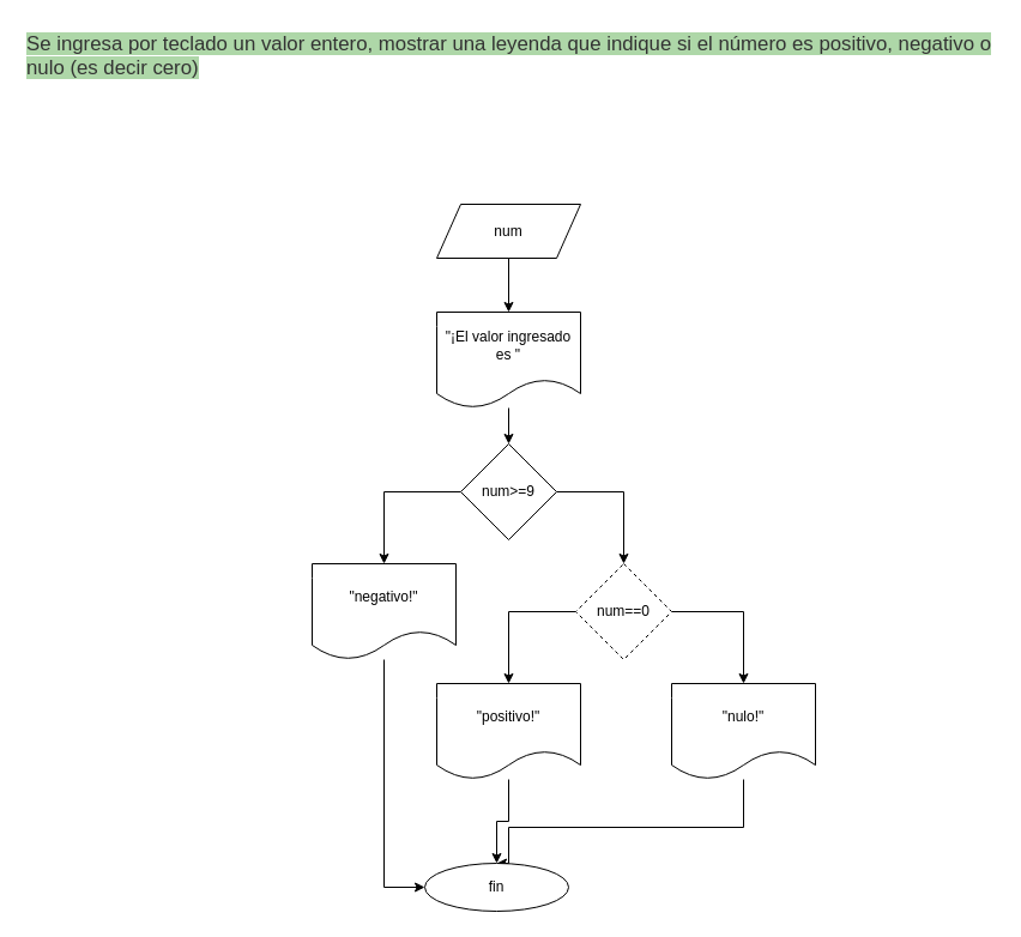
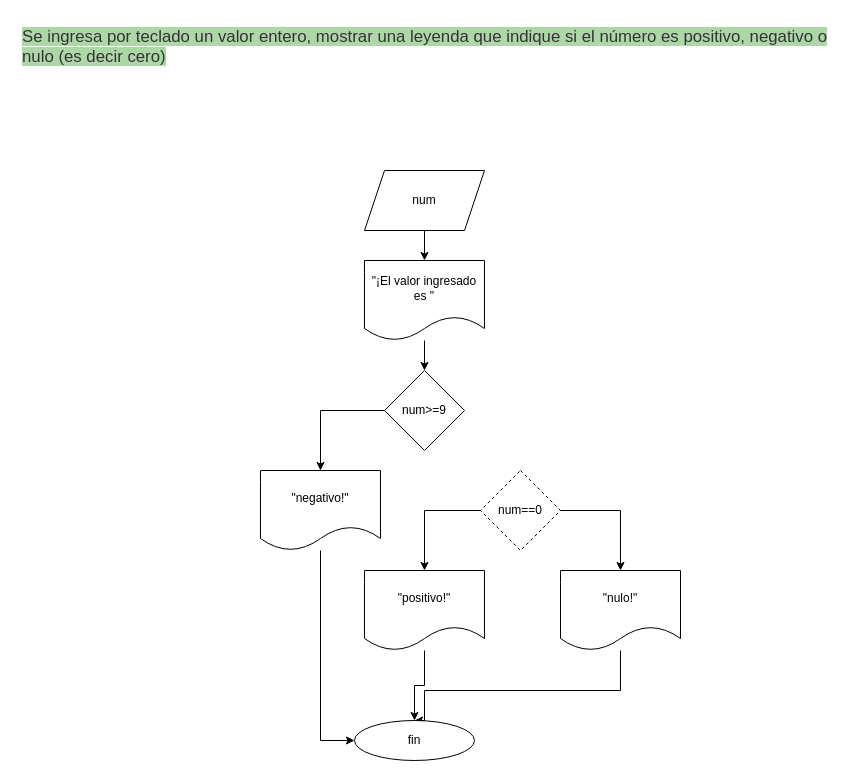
- <mxCell id="4" value="num" style="shape=parallelogram;perimeter=parallelogramPerimeter;whiteSpace=wrap;html=1;fixedSize=1;" vertex="1" parent="1"><mxGeometry x="364" y="170" width="120" height="45" as="geometry" /></mxCell>
+ <mxCell id="4" value="num" style="shape=parallelogram;perimeter=parallelogramPerimeter;whiteSpace=wrap;html=1;fixedSize=1;" vertex="1" parent="1"><mxGeometry x="364" y="170" width="120" height="60" as="geometry" /></mxCell>
- <mxCell id="5" style="edgeStyle=orthogonalEdgeStyle;rounded=0;orthogonalLoop=1;jettySize=auto;html=1;exitX=1;exitY=0.5;exitDx=0;exitDy=0;entryX=0.5;entryY=0;entryDx=0;entryDy=0;" edge="1" parent="1" source="7" target="12"><mxGeometry relative="1" as="geometry" /></mxCell>
